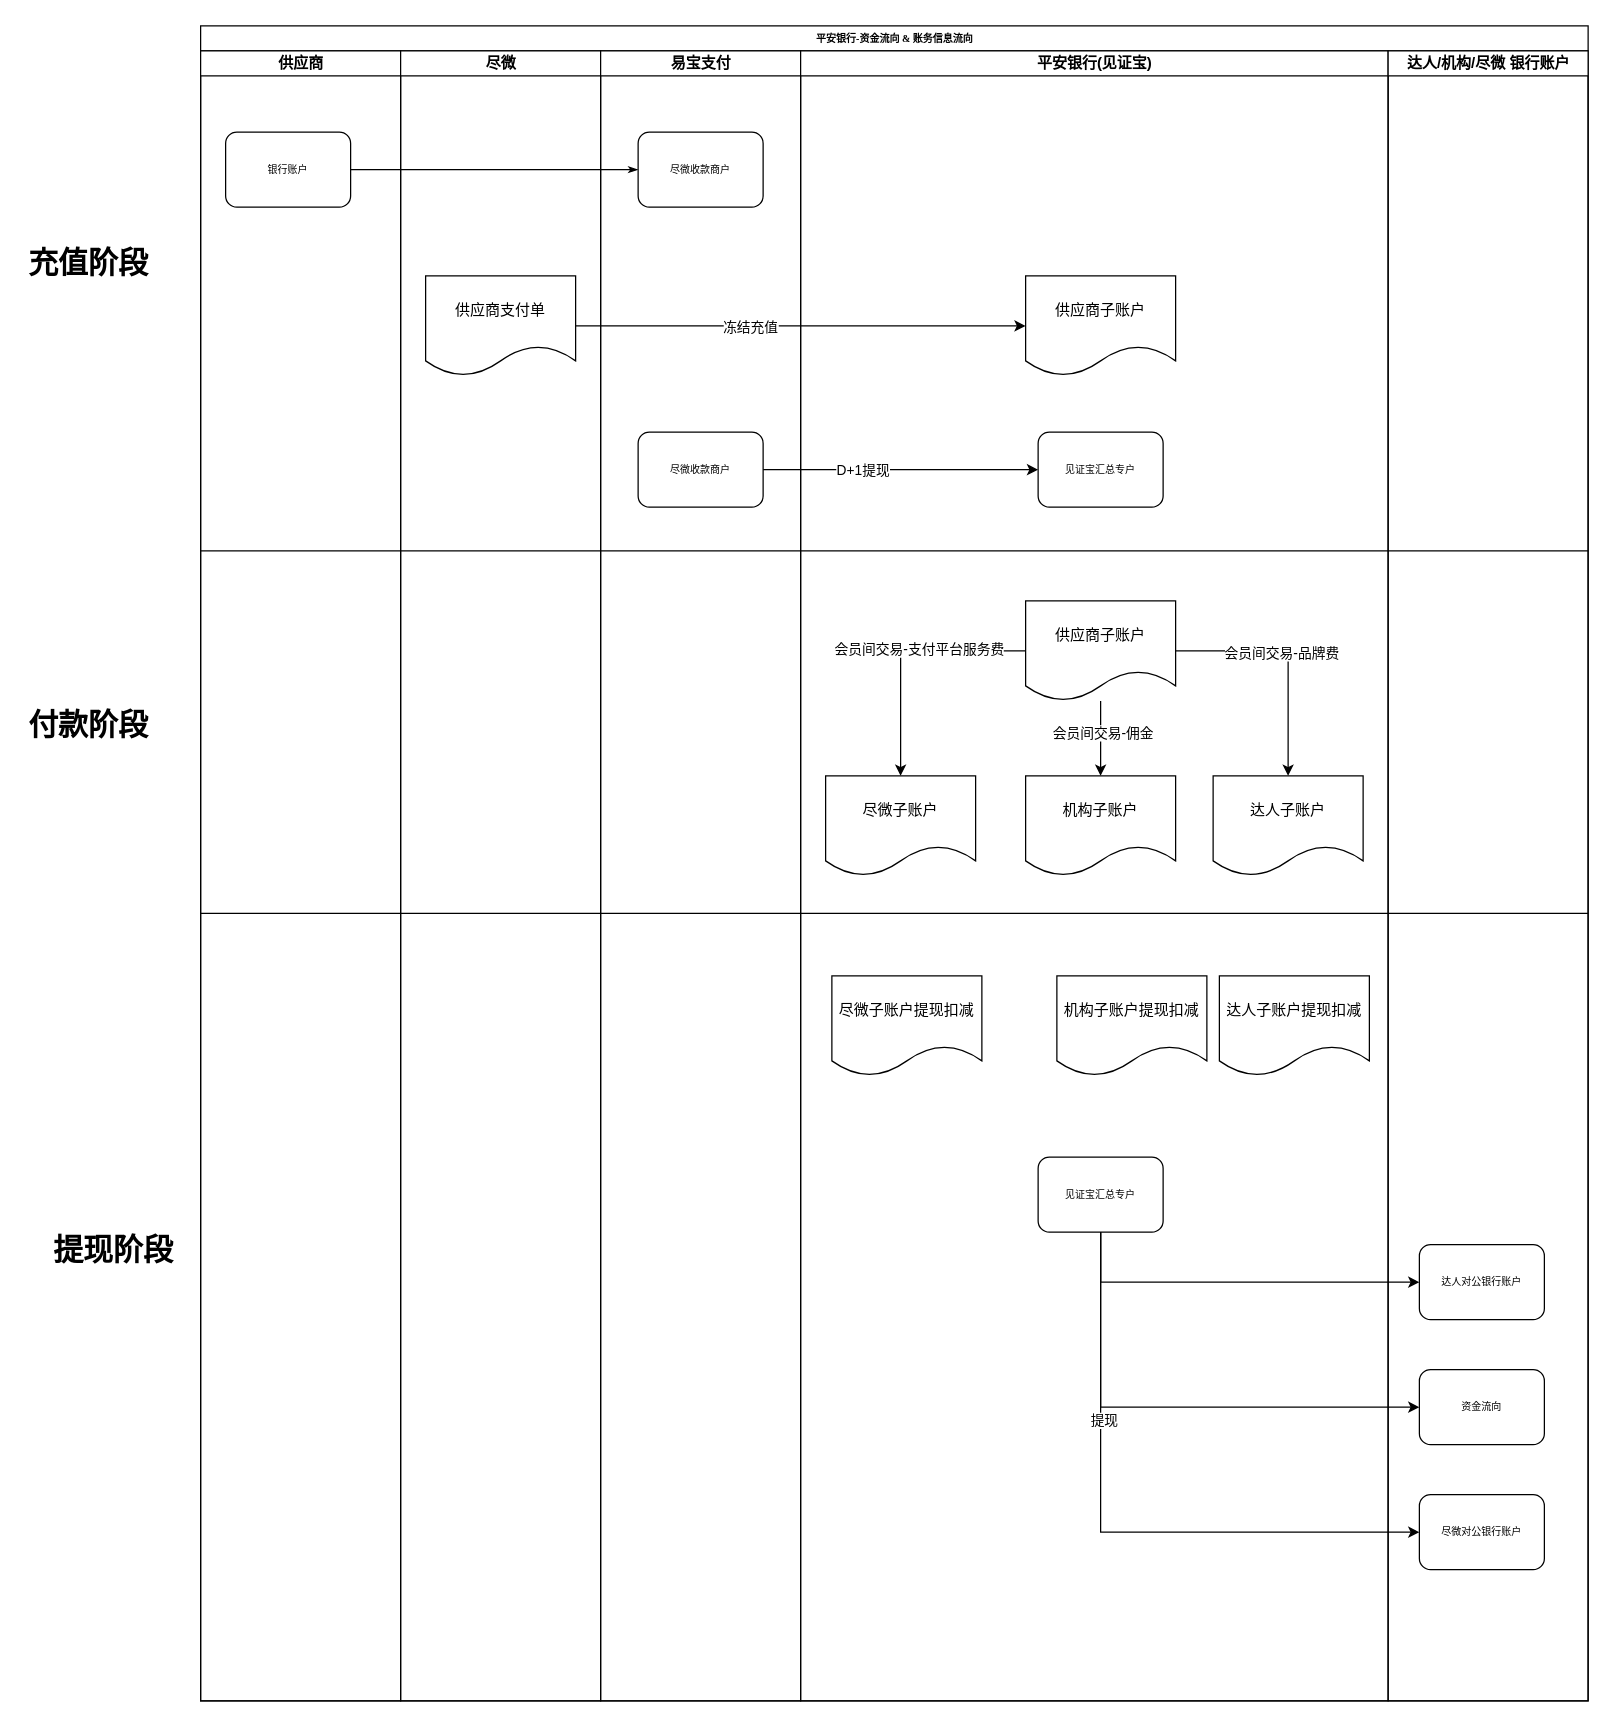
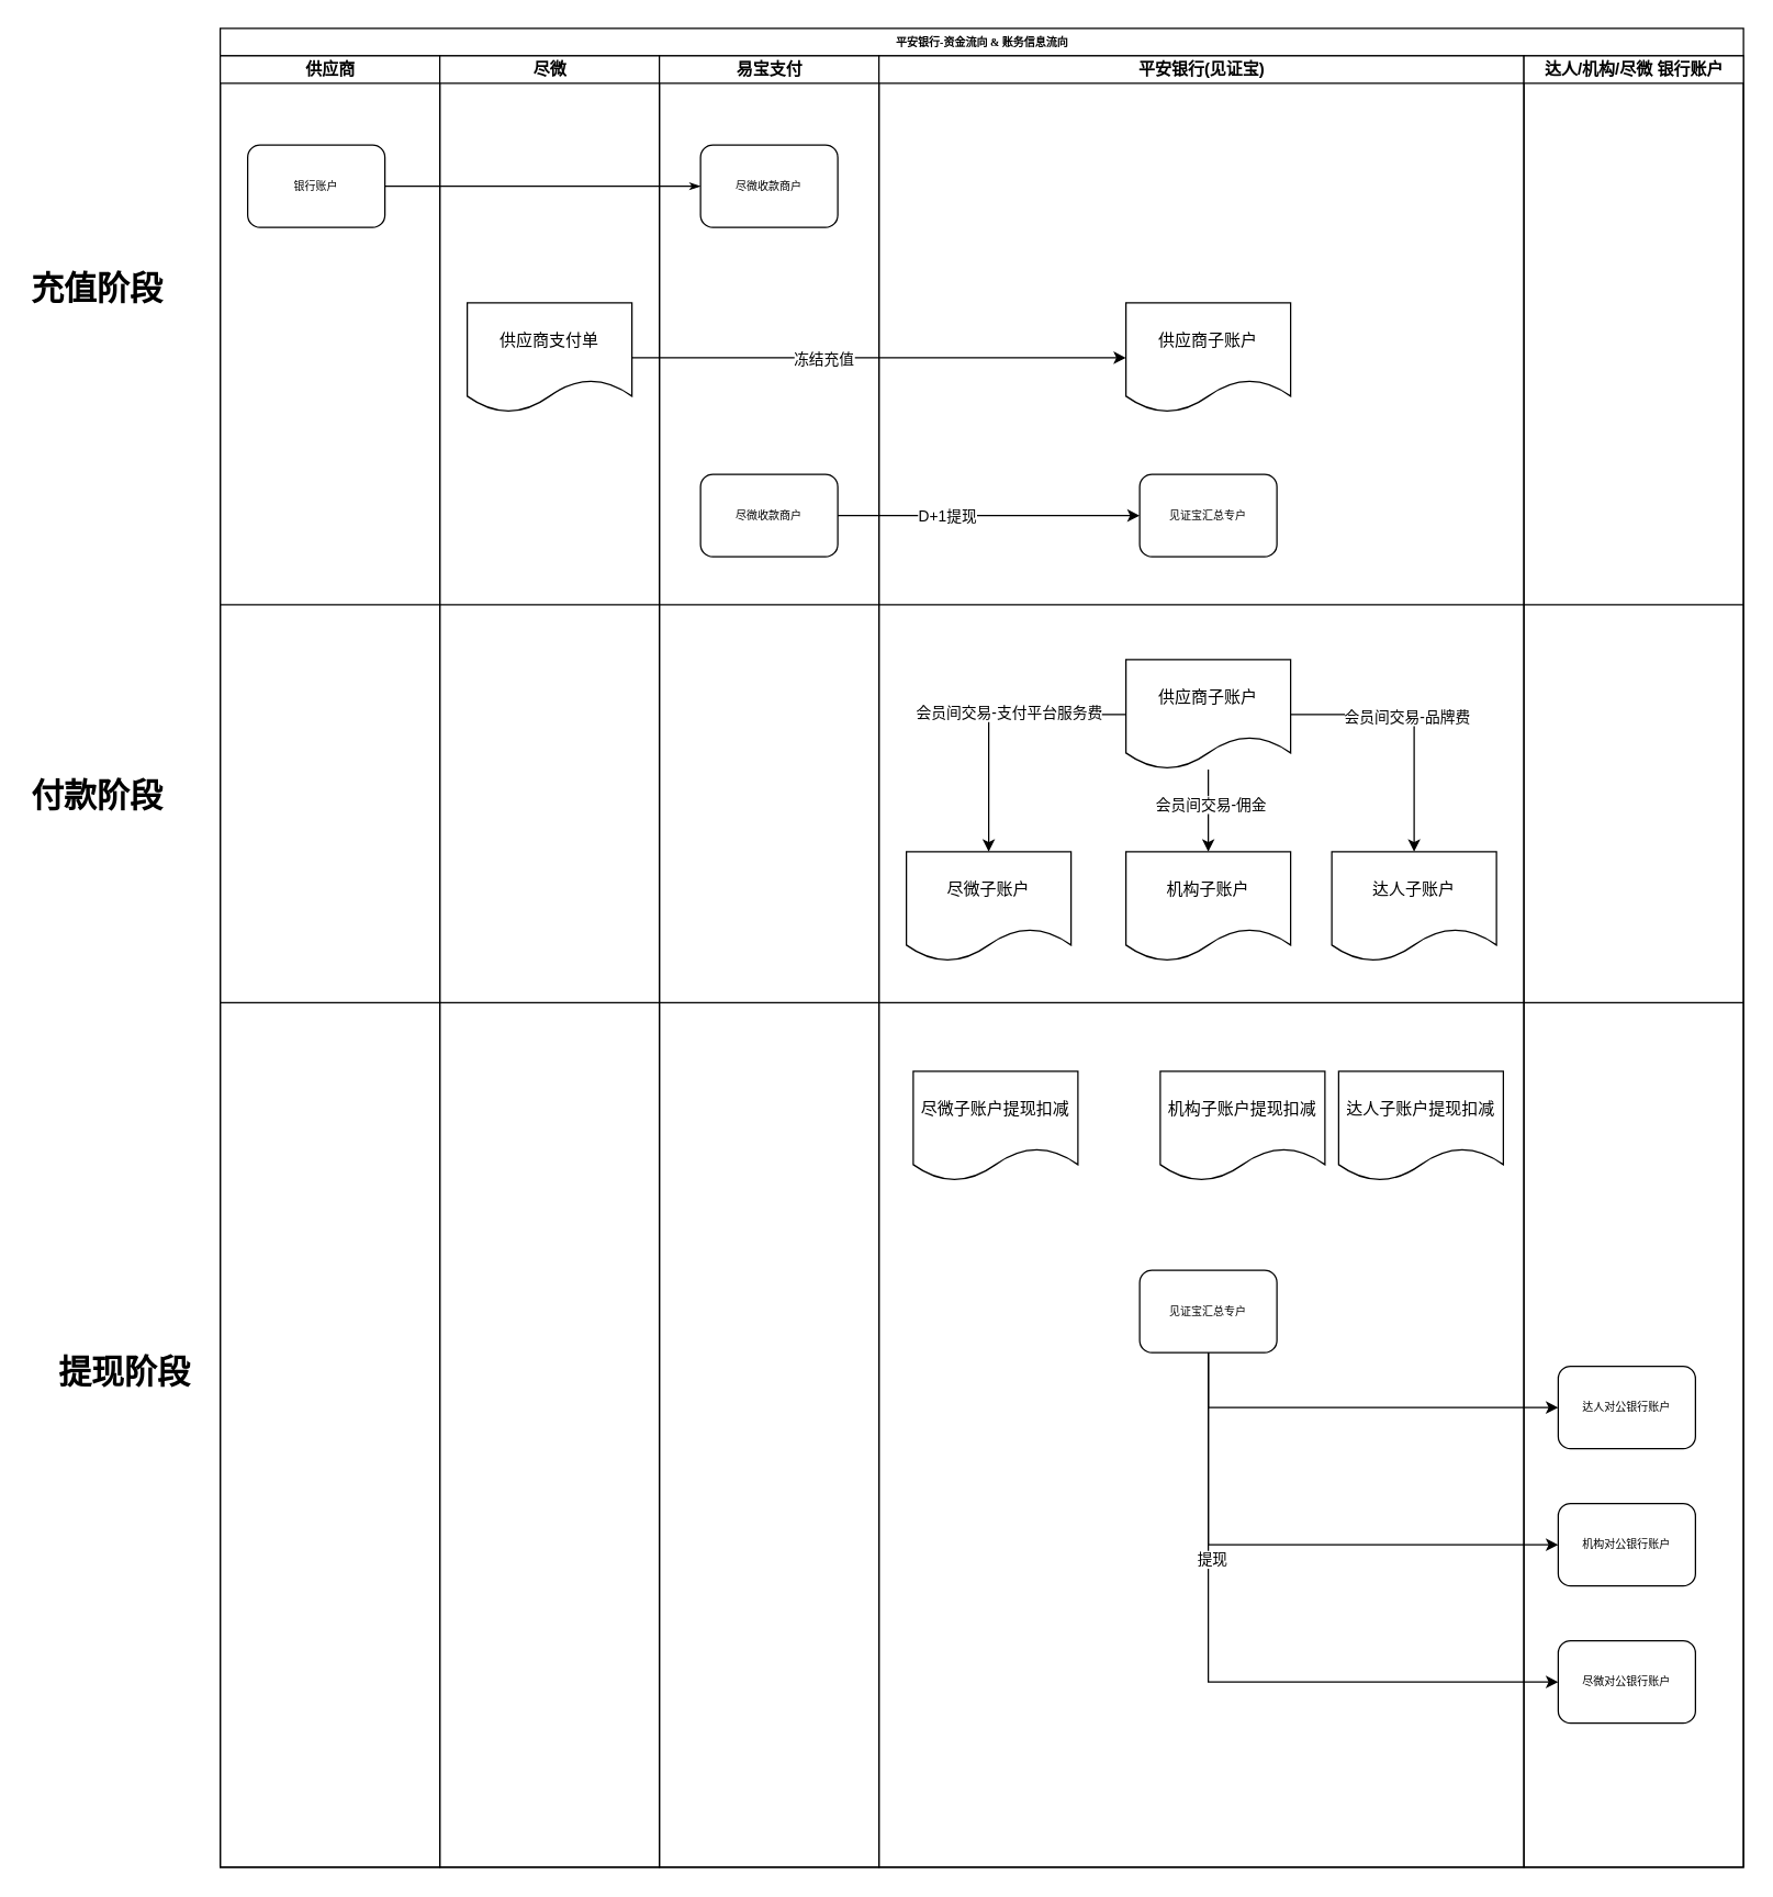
- <mxCell id="34" value="资金流向" style="rounded=1;whiteSpace=wrap;html=1;shadow=0;labelBackgroundColor=none;strokeWidth=1;fontFamily=Verdana;fontSize=8;align=center;" vertex="1" parent="32"><mxGeometry x="25" y="1055" width="100" height="60" as="geometry" /></mxCell>
+ <mxCell id="34" value="机构对公银行账户" style="rounded=1;whiteSpace=wrap;html=1;shadow=0;labelBackgroundColor=none;strokeWidth=1;fontFamily=Verdana;fontSize=8;align=center;" vertex="1" parent="32"><mxGeometry x="25" y="1055" width="100" height="60" as="geometry" /></mxCell>
